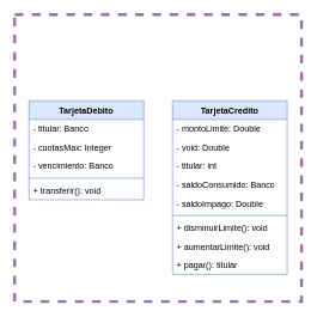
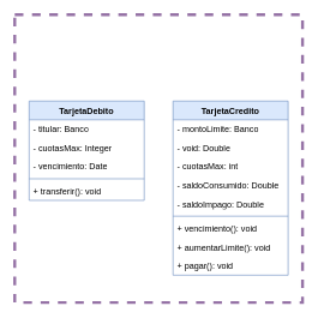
- <mxCell id="9" value="- montoLimite: Double" style="text;strokeColor=none;fillColor=none;align=left;verticalAlign=top;spacingLeft=4;spacingRight=4;overflow=hidden;rotatable=0;points=[[0,0.5],[1,0.5]];portConstraint=eastwest;whiteSpace=wrap;html=1;" vertex="1" parent="8"><mxGeometry y="26" width="160" height="26" as="geometry" /></mxCell>
+ <mxCell id="9" value="- montoLimite: Banco" style="text;strokeColor=none;fillColor=none;align=left;verticalAlign=top;spacingLeft=4;spacingRight=4;overflow=hidden;rotatable=0;points=[[0,0.5],[1,0.5]];portConstraint=eastwest;whiteSpace=wrap;html=1;" vertex="1" parent="8"><mxGeometry y="26" width="160" height="26" as="geometry" /></mxCell>
- <mxCell id="5" value="- vencimiento: Banco" style="text;strokeColor=none;fillColor=none;align=left;verticalAlign=top;spacingLeft=4;spacingRight=4;overflow=hidden;rotatable=0;points=[[0,0.5],[1,0.5]];portConstraint=eastwest;whiteSpace=wrap;html=1;" vertex="1" parent="2"><mxGeometry y="78" width="160" height="26" as="geometry" /></mxCell>
+ <mxCell id="5" value="- vencimiento: Date" style="text;strokeColor=none;fillColor=none;align=left;verticalAlign=top;spacingLeft=4;spacingRight=4;overflow=hidden;rotatable=0;points=[[0,0.5],[1,0.5]];portConstraint=eastwest;whiteSpace=wrap;html=1;" vertex="1" parent="2"><mxGeometry y="78" width="160" height="26" as="geometry" /></mxCell>
- <mxCell id="11" value="- titular: int" style="text;strokeColor=none;fillColor=none;align=left;verticalAlign=top;spacingLeft=4;spacingRight=4;overflow=hidden;rotatable=0;points=[[0,0.5],[1,0.5]];portConstraint=eastwest;whiteSpace=wrap;html=1;" vertex="1" parent="8"><mxGeometry y="78" width="160" height="26" as="geometry" /></mxCell>
+ <mxCell id="11" value="- cuotasMax: int" style="text;strokeColor=none;fillColor=none;align=left;verticalAlign=top;spacingLeft=4;spacingRight=4;overflow=hidden;rotatable=0;points=[[0,0.5],[1,0.5]];portConstraint=eastwest;whiteSpace=wrap;html=1;" vertex="1" parent="8"><mxGeometry y="78" width="160" height="26" as="geometry" /></mxCell>
- <mxCell id="12" value="- saldoConsumido: Banco" style="text;strokeColor=none;fillColor=none;align=left;verticalAlign=top;spacingLeft=4;spacingRight=4;overflow=hidden;rotatable=0;points=[[0,0.5],[1,0.5]];portConstraint=eastwest;whiteSpace=wrap;html=1;" vertex="1" parent="8"><mxGeometry y="104" width="160" height="26" as="geometry" /></mxCell>
+ <mxCell id="12" value="- saldoConsumido: Double" style="text;strokeColor=none;fillColor=none;align=left;verticalAlign=top;spacingLeft=4;spacingRight=4;overflow=hidden;rotatable=0;points=[[0,0.5],[1,0.5]];portConstraint=eastwest;whiteSpace=wrap;html=1;" vertex="1" parent="8"><mxGeometry y="104" width="160" height="26" as="geometry" /></mxCell>
- <mxCell id="15" value="+ disminuirLimite(): void" style="text;strokeColor=none;fillColor=none;align=left;verticalAlign=top;spacingLeft=4;spacingRight=4;overflow=hidden;rotatable=0;points=[[0,0.5],[1,0.5]];portConstraint=eastwest;whiteSpace=wrap;html=1;" vertex="1" parent="8"><mxGeometry y="164" width="160" height="26" as="geometry" /></mxCell>
+ <mxCell id="15" value="+ vencimiento(): void" style="text;strokeColor=none;fillColor=none;align=left;verticalAlign=top;spacingLeft=4;spacingRight=4;overflow=hidden;rotatable=0;points=[[0,0.5],[1,0.5]];portConstraint=eastwest;whiteSpace=wrap;html=1;" vertex="1" parent="8"><mxGeometry y="164" width="160" height="26" as="geometry" /></mxCell>
- <mxCell id="17" value="+ pagar(): titular" style="text;strokeColor=none;fillColor=none;align=left;verticalAlign=top;spacingLeft=4;spacingRight=4;overflow=hidden;rotatable=0;points=[[0,0.5],[1,0.5]];portConstraint=eastwest;whiteSpace=wrap;html=1;" vertex="1" parent="8"><mxGeometry y="216" width="160" height="26" as="geometry" /></mxCell>
+ <mxCell id="17" value="+ pagar(): void" style="text;strokeColor=none;fillColor=none;align=left;verticalAlign=top;spacingLeft=4;spacingRight=4;overflow=hidden;rotatable=0;points=[[0,0.5],[1,0.5]];portConstraint=eastwest;whiteSpace=wrap;html=1;" vertex="1" parent="8"><mxGeometry y="216" width="160" height="26" as="geometry" /></mxCell>
